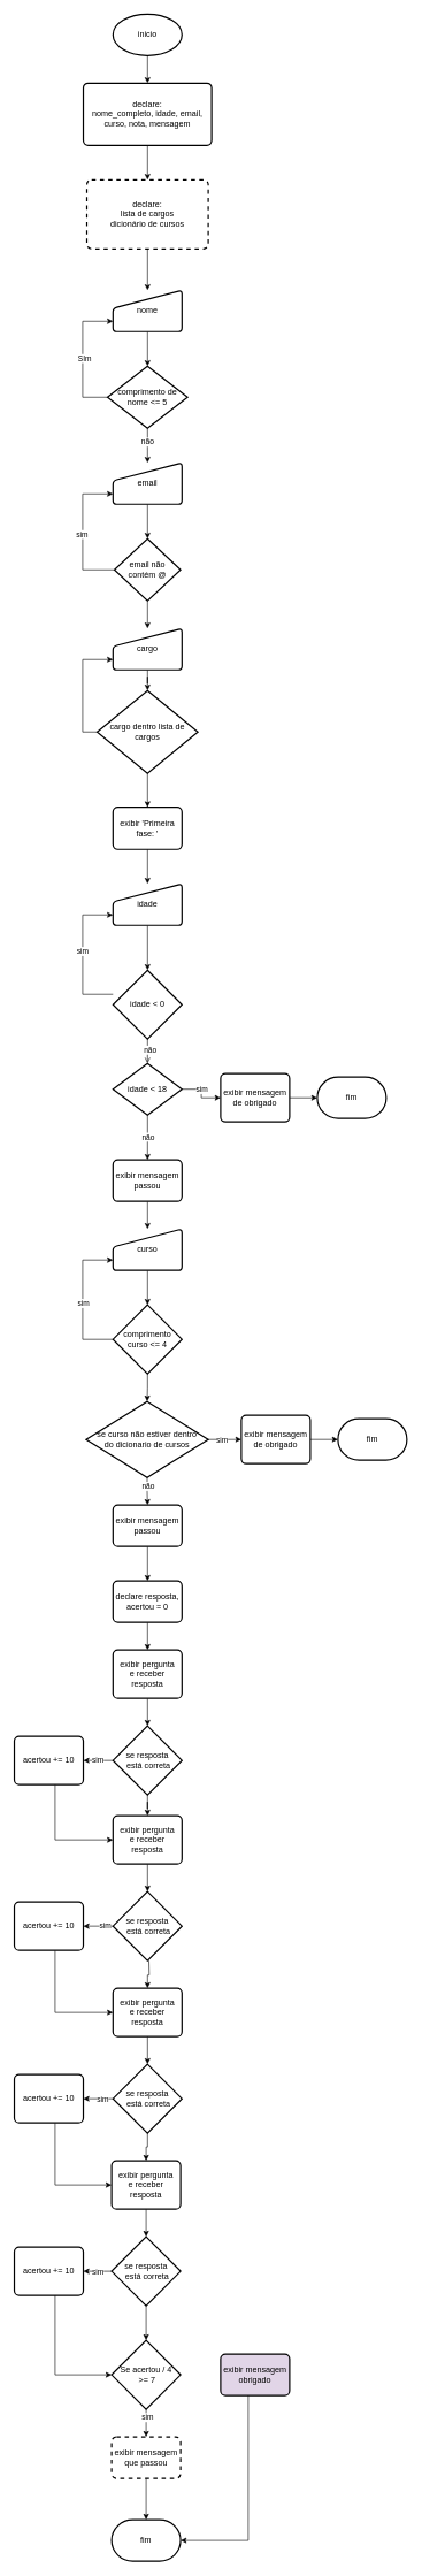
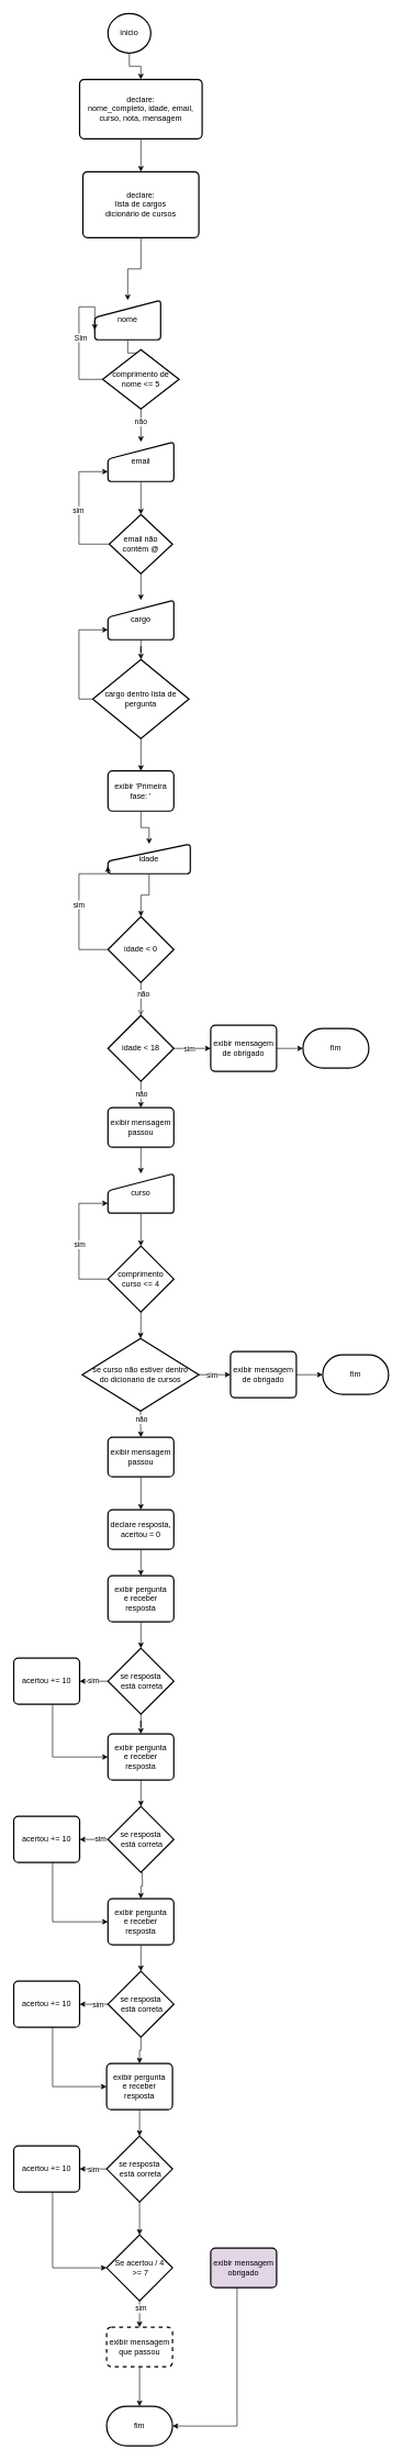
- <mxCell id="3" value="inicio" style="strokeWidth=2;html=1;shape=mxgraph.flowchart.start_1;whiteSpace=wrap;" vertex="1" parent="1"><mxGeometry x="163" y="20" width="100" height="60" as="geometry" /></mxCell>
+ <mxCell id="3" value="inicio" style="strokeWidth=2;html=1;shape=mxgraph.flowchart.start_1;whiteSpace=wrap;" vertex="1" parent="1"><mxGeometry x="163" y="20" width="65" height="60" as="geometry" /></mxCell>
- <mxCell id="7" value="declare:&lt;br&gt;lista de cargos&lt;br&gt;dicionário de cursos" style="rounded=1;whiteSpace=wrap;html=1;absoluteArcSize=1;arcSize=14;strokeWidth=2;dashed=1;" vertex="1" parent="1"><mxGeometry x="125" y="260" width="176" height="100" as="geometry" /></mxCell>
+ <mxCell id="7" value="declare:&lt;br&gt;lista de cargos&lt;br&gt;dicionário de cursos" style="rounded=1;whiteSpace=wrap;html=1;absoluteArcSize=1;arcSize=14;strokeWidth=2;" vertex="1" parent="1"><mxGeometry x="125" y="260" width="176" height="100" as="geometry" /></mxCell>
- <mxCell id="9" value="nome" style="html=1;strokeWidth=2;shape=manualInput;whiteSpace=wrap;rounded=1;size=26;arcSize=11;" vertex="1" parent="1"><mxGeometry x="163" y="420" width="100" height="60" as="geometry" /></mxCell>
+ <mxCell id="9" value="nome" style="html=1;strokeWidth=2;shape=manualInput;whiteSpace=wrap;rounded=1;size=26;arcSize=11;" vertex="1" parent="1"><mxGeometry x="143" y="455" width="100" height="60" as="geometry" /></mxCell>
- <mxCell id="25" value="cargo dentro lista de cargos" style="strokeWidth=2;html=1;shape=mxgraph.flowchart.decision;whiteSpace=wrap;" vertex="1" parent="1"><mxGeometry x="140" y="1000" width="146" height="120" as="geometry" /></mxCell>
+ <mxCell id="25" value="cargo dentro lista de pergunta" style="strokeWidth=2;html=1;shape=mxgraph.flowchart.decision;whiteSpace=wrap;" vertex="1" parent="1"><mxGeometry x="140" y="1000" width="146" height="120" as="geometry" /></mxCell>
- <mxCell id="29" value="idade" style="html=1;strokeWidth=2;shape=manualInput;whiteSpace=wrap;rounded=1;size=26;arcSize=11;" vertex="1" parent="1"><mxGeometry x="163" y="1280" width="100" height="60" as="geometry" /></mxCell>
+ <mxCell id="29" value="idade" style="html=1;strokeWidth=2;shape=manualInput;whiteSpace=wrap;rounded=1;size=26;arcSize=11;" vertex="1" parent="1"><mxGeometry x="163" y="1280" width="125" height="45" as="geometry" /></mxCell>
- <mxCell id="34" value="idade &amp;lt; 0" style="strokeWidth=2;html=1;shape=mxgraph.flowchart.decision;whiteSpace=wrap;" vertex="1" parent="1"><mxGeometry x="163" y="1405" width="100" height="100" as="geometry" /></mxCell>
+ <mxCell id="34" value="idade &amp;lt; 0" style="strokeWidth=2;html=1;shape=mxgraph.flowchart.decision;whiteSpace=wrap;" vertex="1" parent="1"><mxGeometry x="163" y="1390" width="100" height="100" as="geometry" /></mxCell>
- <mxCell id="39" value="idade &amp;lt; 18" style="strokeWidth=2;html=1;shape=mxgraph.flowchart.decision;whiteSpace=wrap;" vertex="1" parent="1"><mxGeometry x="163" y="1540" width="100" height="75" as="geometry" /></mxCell>
+ <mxCell id="39" value="idade &amp;lt; 18" style="strokeWidth=2;html=1;shape=mxgraph.flowchart.decision;whiteSpace=wrap;" vertex="1" parent="1"><mxGeometry x="163" y="1540" width="100" height="100" as="geometry" /></mxCell>
